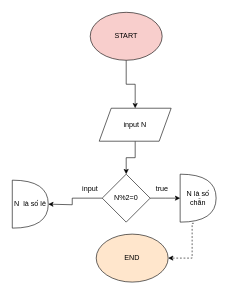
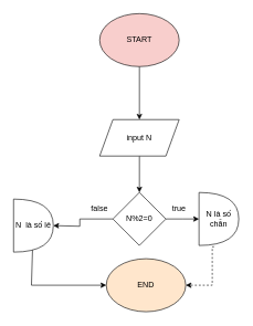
- <mxCell id="5" value="&lt;font style=&quot;vertical-align: inherit;&quot;&gt;&lt;font style=&quot;vertical-align: inherit;&quot;&gt;input N&lt;/font&gt;&lt;/font&gt;" style="shape=parallelogram;perimeter=parallelogramPerimeter;whiteSpace=wrap;html=1;fixedSize=1;" vertex="1" parent="1"><mxGeometry x="165" y="180" width="120" height="55" as="geometry" /></mxCell>
+ <mxCell id="5" value="&lt;font style=&quot;vertical-align: inherit;&quot;&gt;&lt;font style=&quot;vertical-align: inherit;&quot;&gt;input N&lt;/font&gt;&lt;/font&gt;" style="shape=parallelogram;perimeter=parallelogramPerimeter;whiteSpace=wrap;html=1;fixedSize=1;" vertex="1" parent="1"><mxGeometry x="150" y="180" width="120" height="55" as="geometry" /></mxCell>
- <mxCell id="11" value="input" style="text;html=1;align=center;verticalAlign=middle;whiteSpace=wrap;rounded=0;" vertex="1" parent="1"><mxGeometry x="120" y="300" width="60" height="30" as="geometry" /></mxCell>
+ <mxCell id="11" value="false" style="text;html=1;align=center;verticalAlign=middle;whiteSpace=wrap;rounded=0;" vertex="1" parent="1"><mxGeometry x="120" y="300" width="60" height="30" as="geometry" /></mxCell>
+ <mxCell id="12" value="" style="endArrow=classic;html=1;rounded=0;entryX=0;entryY=0.5;entryDx=0;entryDy=0;exitX=0.478;exitY=0.933;exitDx=0;exitDy=0;exitPerimeter=0;" edge="1" parent="1" source="14" target="13"><mxGeometry width="50" height="50" relative="1" as="geometry"><mxPoint x="80" y="390" as="sourcePoint" /><mxPoint x="160" y="430" as="targetPoint" /><Array as="points"><mxPoint x="47" y="430" /></Array></mxGeometry></mxCell>
